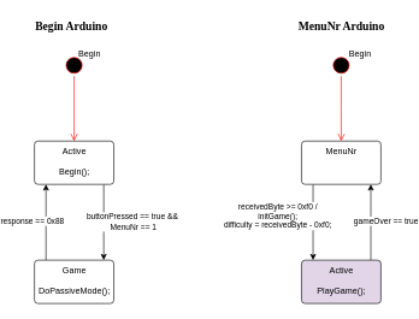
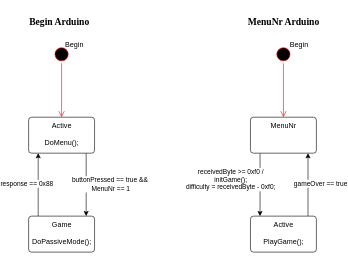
- <mxCell id="6" value="Active&lt;br&gt;&lt;br&gt;Begin();" style="html=1;align=center;verticalAlign=top;rounded=1;absoluteArcSize=1;arcSize=10;dashed=0;" vertex="1" parent="1"><mxGeometry x="44" y="195" width="110" height="60" as="geometry" /></mxCell>
+ <mxCell id="6" value="Active&lt;br&gt;&lt;br&gt;DoMenu();" style="html=1;align=center;verticalAlign=top;rounded=1;absoluteArcSize=1;arcSize=10;dashed=0;" vertex="1" parent="1"><mxGeometry x="44" y="195" width="110" height="60" as="geometry" /></mxCell>
- <mxCell id="12" value="Active&lt;br&gt;&lt;br&gt;PlayGame();" style="html=1;align=center;verticalAlign=top;rounded=1;absoluteArcSize=1;arcSize=10;dashed=0;fillColor=#e1d5e7;" vertex="1" parent="1"><mxGeometry x="414" y="360" width="110" height="60" as="geometry" /></mxCell>
+ <mxCell id="12" value="Active&lt;br&gt;&lt;br&gt;PlayGame();" style="html=1;align=center;verticalAlign=top;rounded=1;absoluteArcSize=1;arcSize=10;dashed=0;" vertex="1" parent="1"><mxGeometry x="414" y="360" width="110" height="60" as="geometry" /></mxCell>
